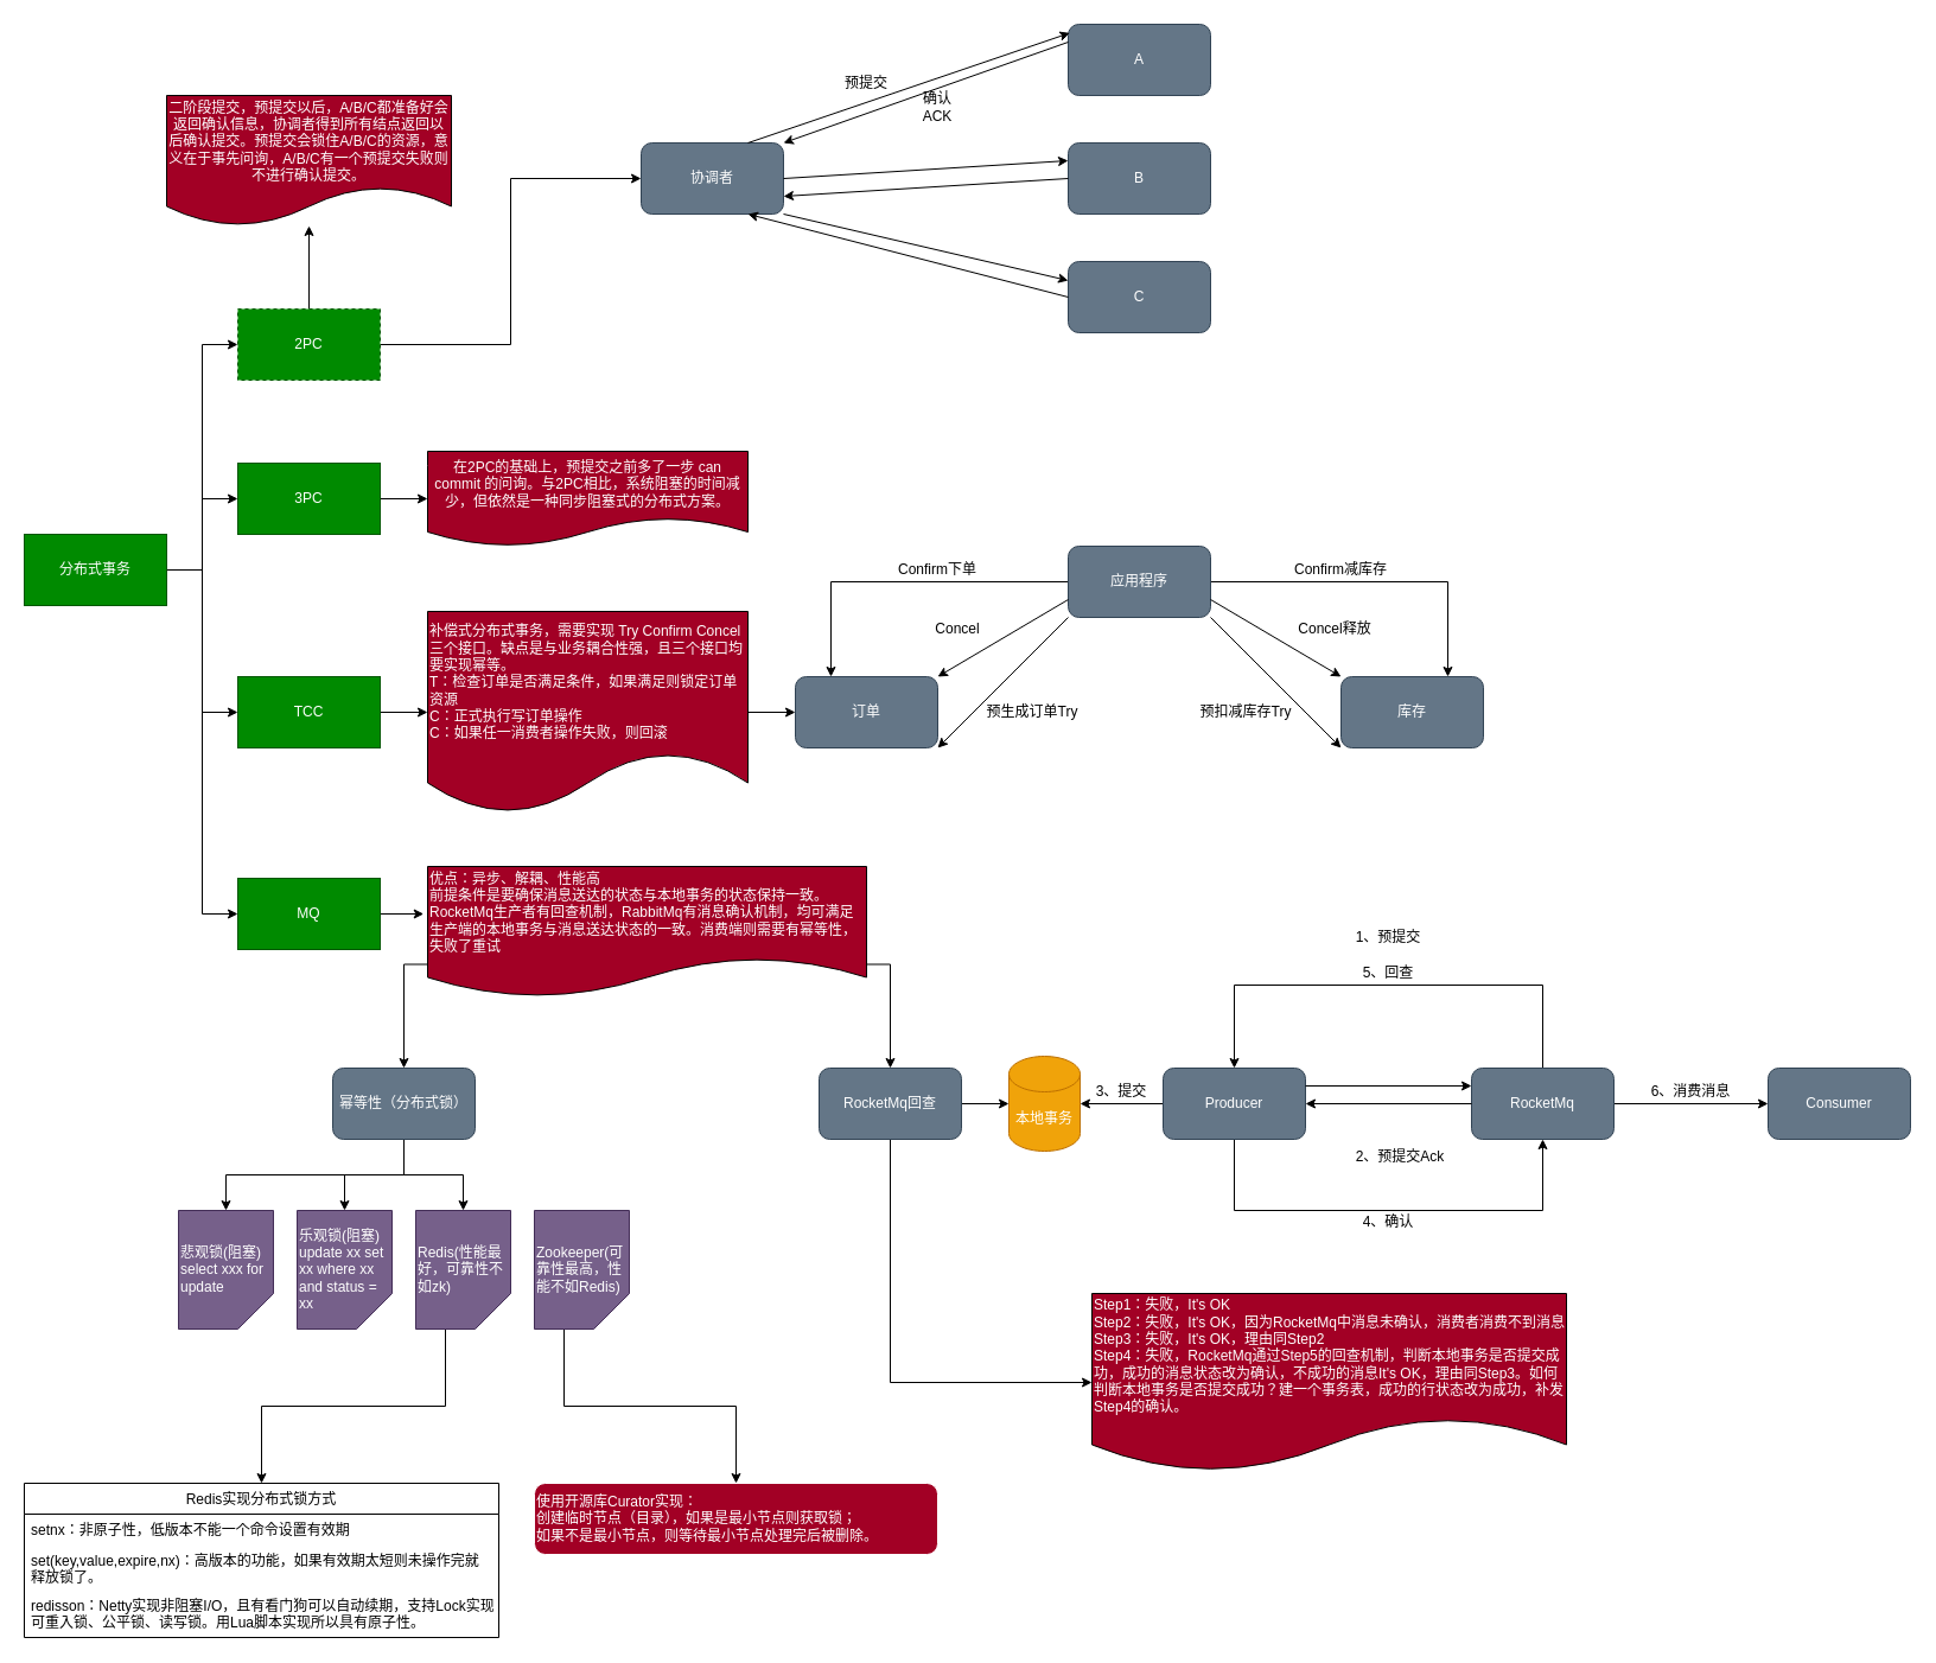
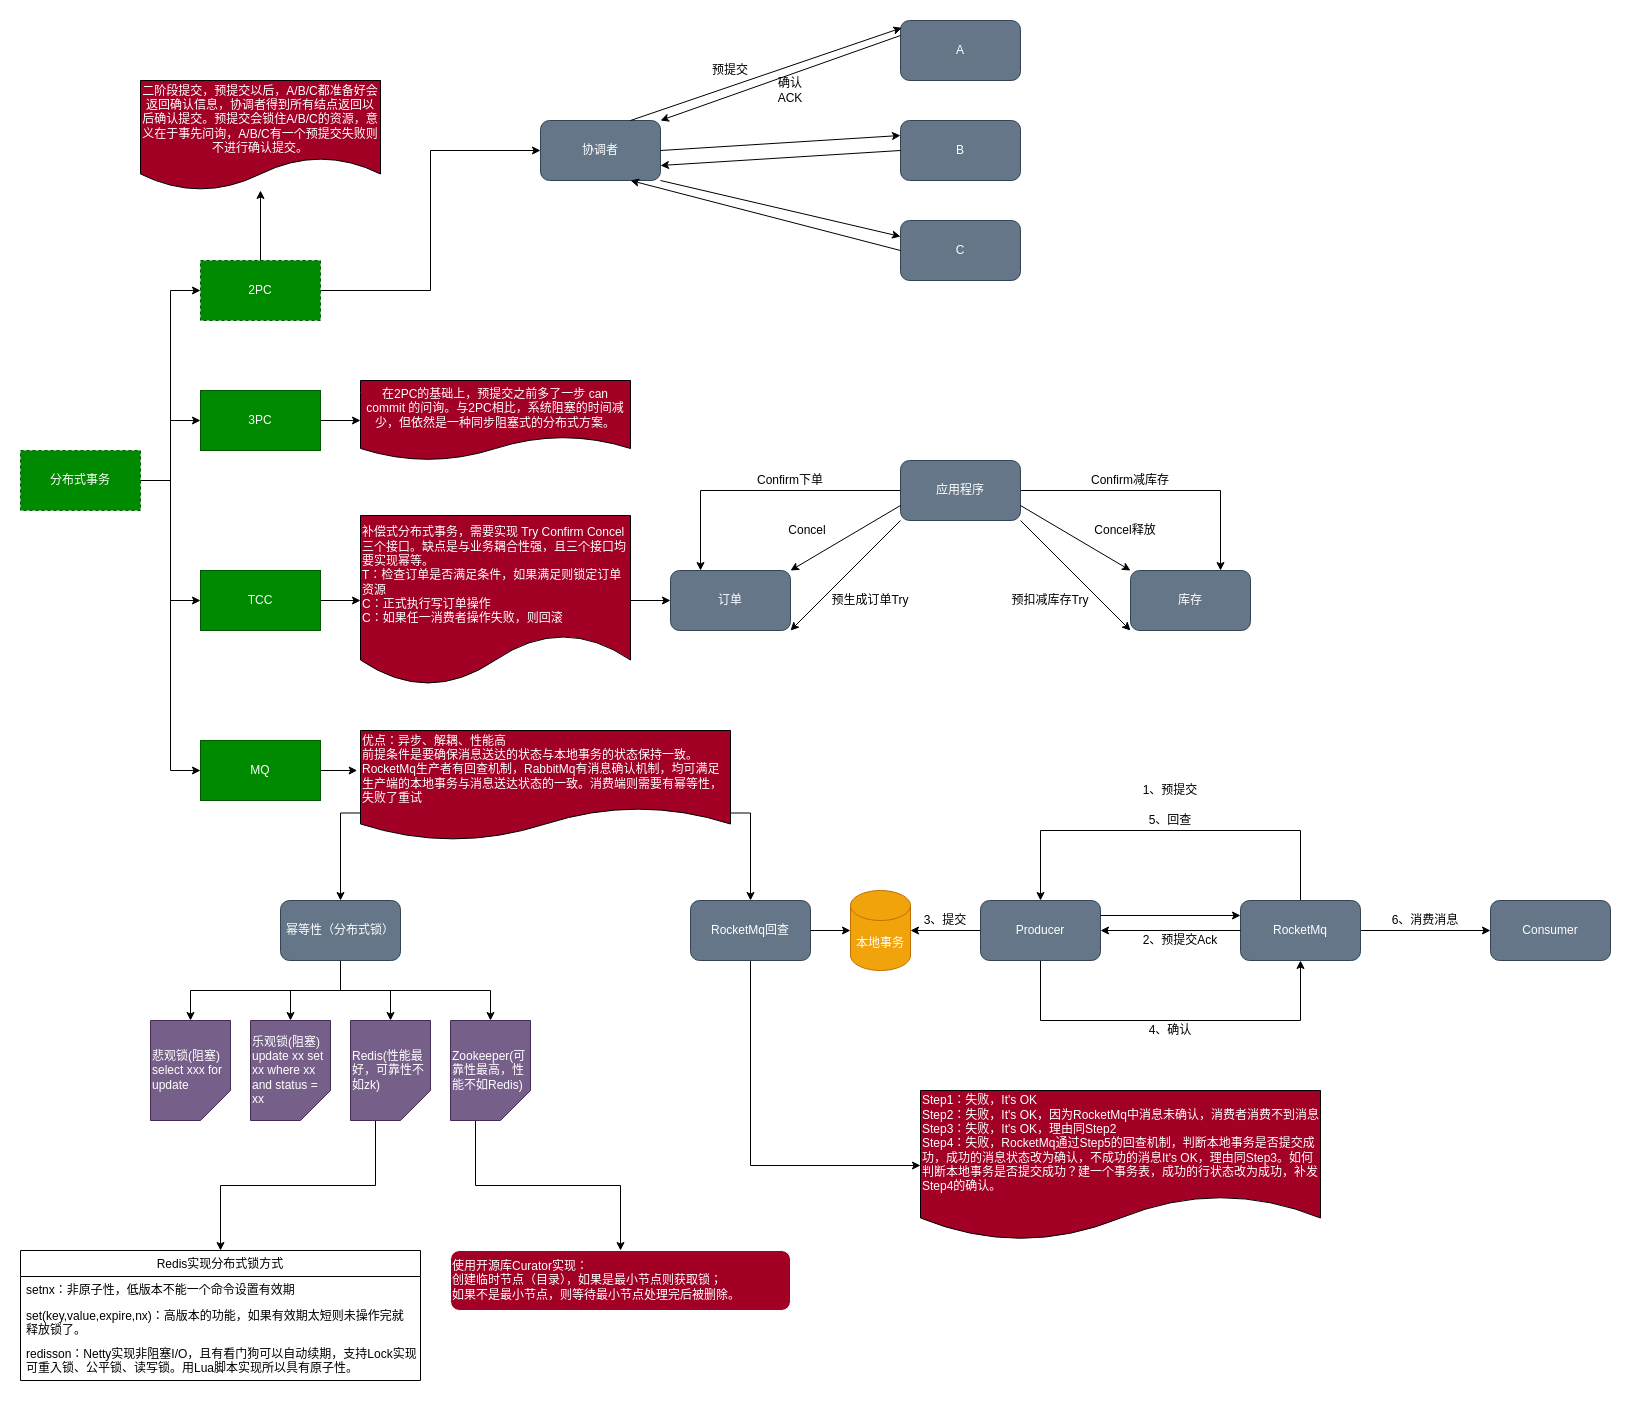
- <mxCell id="6" value="分布式事务" style="rounded=0;whiteSpace=wrap;html=1;fillColor=#008a00;strokeColor=#005700;fontColor=#ffffff;" vertex="1" parent="1"><mxGeometry x="20" y="450" width="120" height="60" as="geometry" /></mxCell>
+ <mxCell id="6" value="分布式事务" style="rounded=0;whiteSpace=wrap;html=1;fillColor=#008a00;strokeColor=#005700;fontColor=#ffffff;dashed=1;" vertex="1" parent="1"><mxGeometry x="20" y="450" width="120" height="60" as="geometry" /></mxCell>
- <mxCell id="72" value="2、预提交Ack" style="text;html=1;strokeColor=none;fillColor=none;align=center;verticalAlign=middle;whiteSpace=wrap;rounded=0;" vertex="1" parent="1"><mxGeometry x="1140" y="965" width="80" height="20" as="geometry" /></mxCell>
+ <mxCell id="72" value="2、预提交Ack" style="text;html=1;strokeColor=none;fillColor=none;align=center;verticalAlign=middle;whiteSpace=wrap;rounded=0;" vertex="1" parent="1"><mxGeometry x="1140" y="930" width="80" height="20" as="geometry" /></mxCell>
+ <mxCell id="47" style="edgeStyle=orthogonalEdgeStyle;rounded=0;orthogonalLoop=1;jettySize=auto;html=1;exitX=0.5;exitY=1;exitDx=0;exitDy=0;" edge="1" parent="1" source="48" target="57"><mxGeometry relative="1" as="geometry" /></mxCell>
